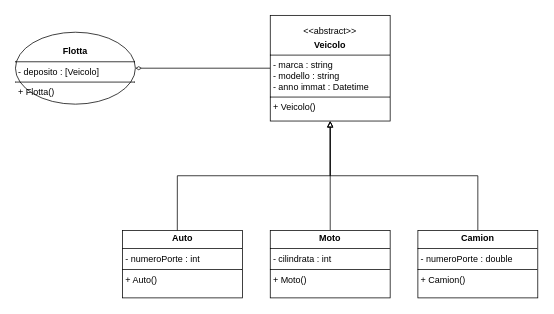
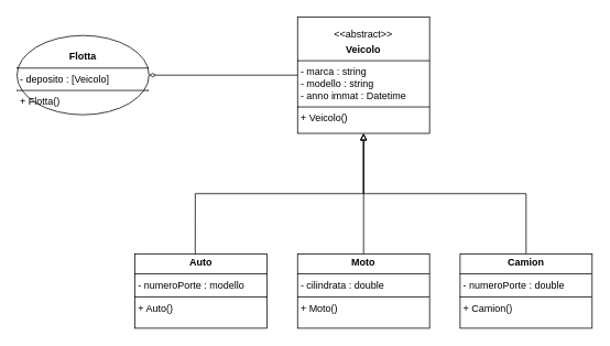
- <mxCell id="5" value="&lt;p style=&quot;margin:0px;margin-top:4px;text-align:center;&quot;&gt;&lt;b&gt;Auto&lt;/b&gt;&lt;/p&gt;&lt;hr size=&quot;1&quot; style=&quot;border-style:solid;&quot;&gt;&lt;p style=&quot;margin:0px;margin-left:4px;&quot;&gt;- numeroPorte : int&lt;/p&gt;&lt;hr size=&quot;1&quot; style=&quot;border-style:solid;&quot;&gt;&lt;p style=&quot;margin:0px;margin-left:4px;&quot;&gt;+ Auto()&lt;/p&gt;" style="verticalAlign=top;align=left;overflow=fill;html=1;whiteSpace=wrap;" vertex="1" parent="1"><mxGeometry x="163" y="307" width="160" height="90" as="geometry" /></mxCell>
+ <mxCell id="5" value="&lt;p style=&quot;margin:0px;margin-top:4px;text-align:center;&quot;&gt;&lt;b&gt;Auto&lt;/b&gt;&lt;/p&gt;&lt;hr size=&quot;1&quot; style=&quot;border-style:solid;&quot;&gt;&lt;p style=&quot;margin:0px;margin-left:4px;&quot;&gt;- numeroPorte : modello&lt;/p&gt;&lt;hr size=&quot;1&quot; style=&quot;border-style:solid;&quot;&gt;&lt;p style=&quot;margin:0px;margin-left:4px;&quot;&gt;+ Auto()&lt;/p&gt;" style="verticalAlign=top;align=left;overflow=fill;html=1;whiteSpace=wrap;" vertex="1" parent="1"><mxGeometry x="163" y="307" width="160" height="90" as="geometry" /></mxCell>
- <mxCell id="7" value="&lt;p style=&quot;margin:0px;margin-top:4px;text-align:center;&quot;&gt;&lt;b&gt;Moto&lt;/b&gt;&lt;/p&gt;&lt;hr size=&quot;1&quot; style=&quot;border-style:solid;&quot;&gt;&lt;p style=&quot;margin:0px;margin-left:4px;&quot;&gt;- cilindrata : int&lt;/p&gt;&lt;hr size=&quot;1&quot; style=&quot;border-style:solid;&quot;&gt;&lt;p style=&quot;margin:0px;margin-left:4px;&quot;&gt;+ Moto()&lt;/p&gt;" style="verticalAlign=top;align=left;overflow=fill;html=1;whiteSpace=wrap;" vertex="1" parent="1"><mxGeometry x="360" y="307" width="160" height="90" as="geometry" /></mxCell>
+ <mxCell id="7" value="&lt;p style=&quot;margin:0px;margin-top:4px;text-align:center;&quot;&gt;&lt;b&gt;Moto&lt;/b&gt;&lt;/p&gt;&lt;hr size=&quot;1&quot; style=&quot;border-style:solid;&quot;&gt;&lt;p style=&quot;margin:0px;margin-left:4px;&quot;&gt;- cilindrata : double&lt;/p&gt;&lt;hr size=&quot;1&quot; style=&quot;border-style:solid;&quot;&gt;&lt;p style=&quot;margin:0px;margin-left:4px;&quot;&gt;+ Moto()&lt;/p&gt;" style="verticalAlign=top;align=left;overflow=fill;html=1;whiteSpace=wrap;" vertex="1" parent="1"><mxGeometry x="360" y="307" width="160" height="90" as="geometry" /></mxCell>
